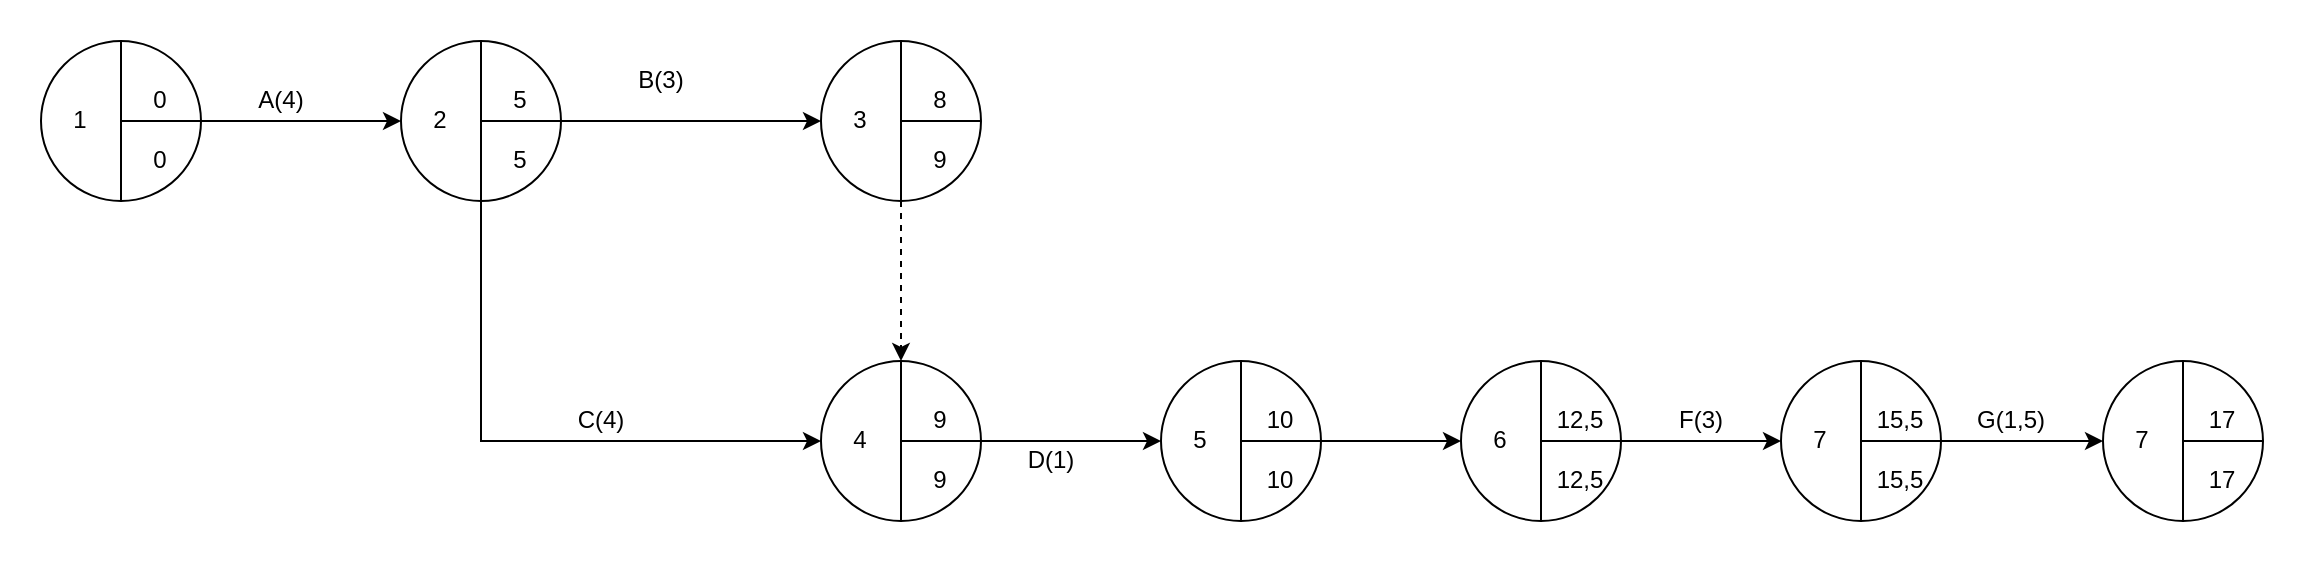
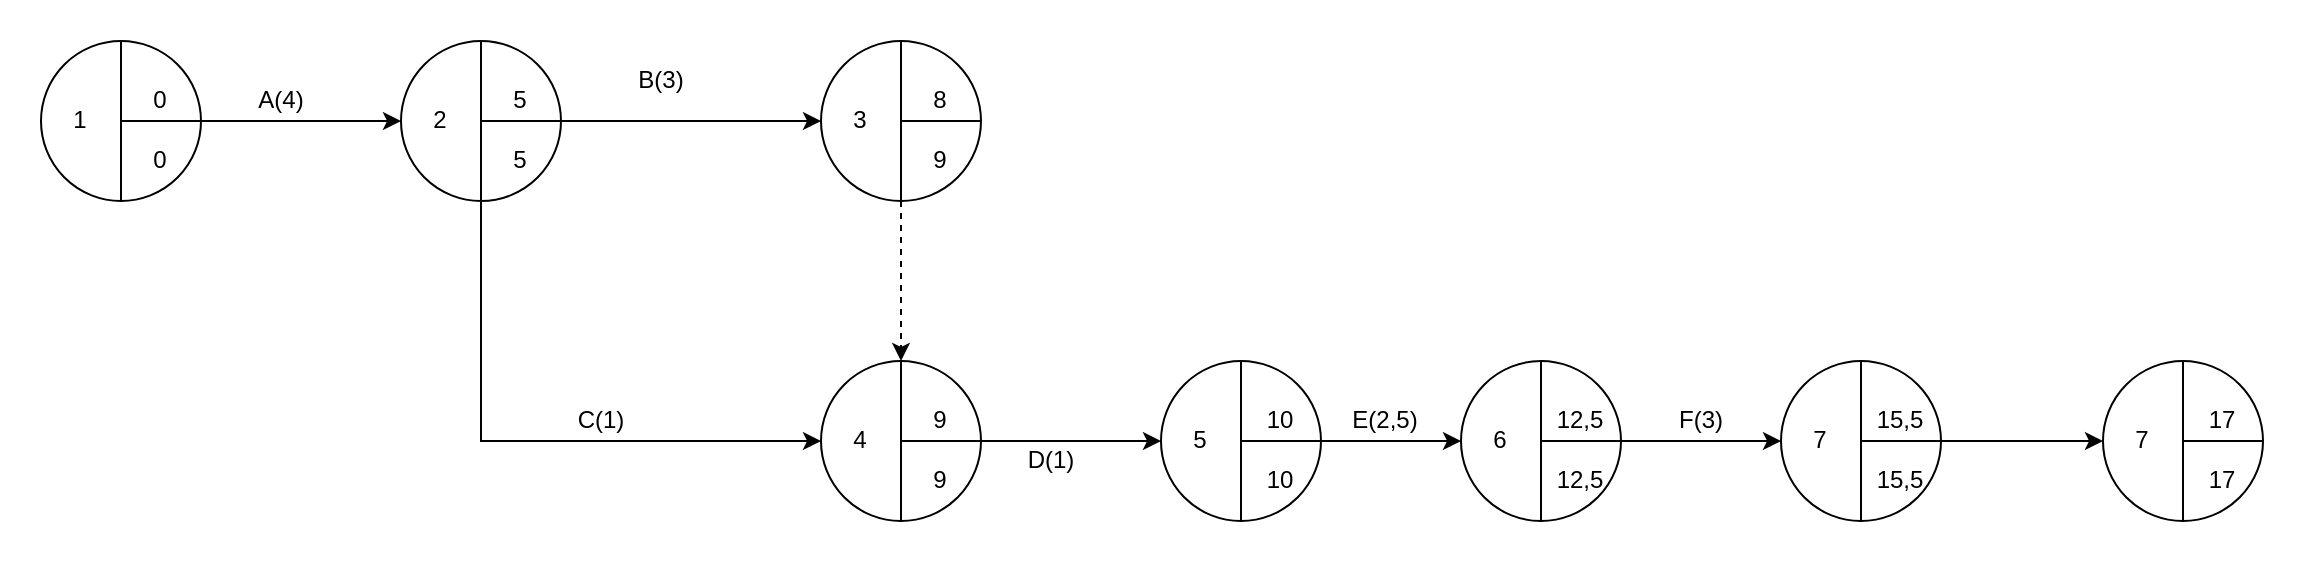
- <mxCell id="32" value="C(4)" style="text;html=1;align=center;verticalAlign=middle;resizable=0;points=[];autosize=1;strokeColor=none;fillColor=none;" vertex="1" parent="1"><mxGeometry x="280" y="200" width="40" height="20" as="geometry" /></mxCell>
+ <mxCell id="32" value="C(1)" style="text;html=1;align=center;verticalAlign=middle;resizable=0;points=[];autosize=1;strokeColor=none;fillColor=none;" vertex="1" parent="1"><mxGeometry x="280" y="200" width="40" height="20" as="geometry" /></mxCell>
+ <mxCell id="49" value="E(2,5)" style="text;html=1;align=center;verticalAlign=middle;resizable=0;points=[];autosize=1;strokeColor=none;fillColor=none;" vertex="1" parent="1"><mxGeometry x="667" y="200" width="50" height="20" as="geometry" /></mxCell>
- <mxCell id="64" value="G(1,5)" style="text;html=1;align=center;verticalAlign=middle;resizable=0;points=[];autosize=1;strokeColor=none;fillColor=none;" vertex="1" parent="1"><mxGeometry x="980" y="200" width="50" height="20" as="geometry" /></mxCell>
